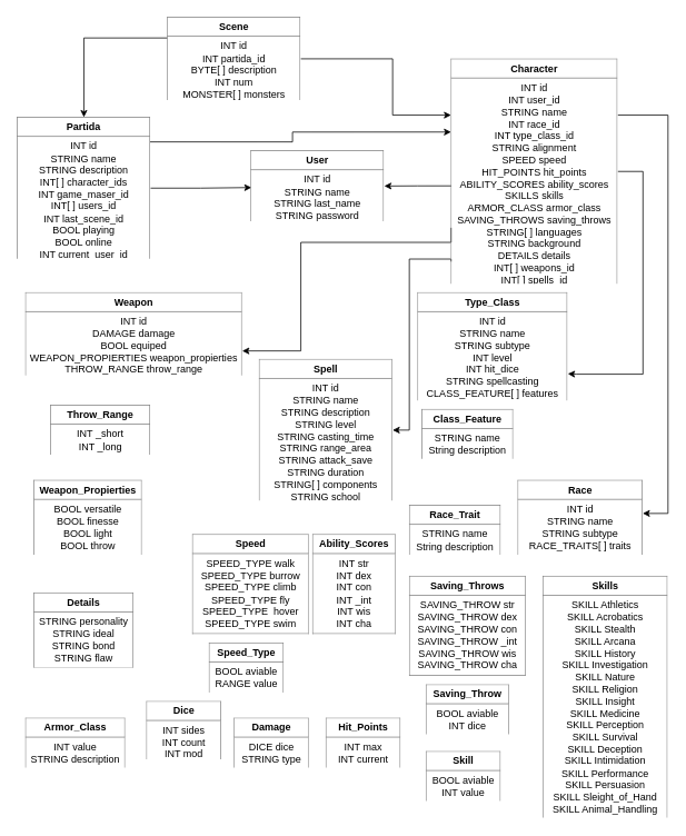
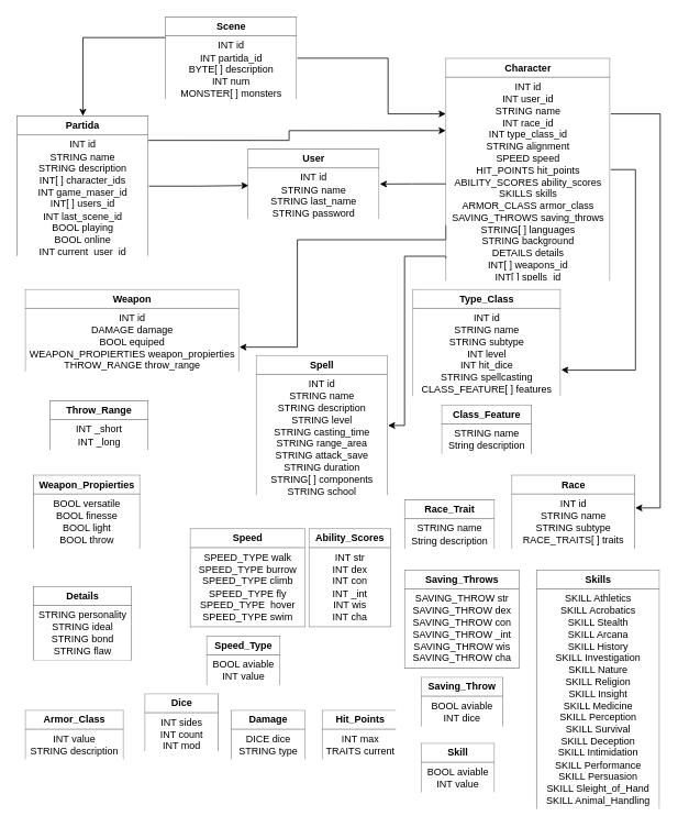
- <mxCell id="25" value="&lt;table border=&quot;1&quot; width=&quot;100%&quot; height=&quot;100%&quot; cellpadding=&quot;4&quot; style=&quot;width:100%;height:100%;border-collapse:collapse;&quot;&gt;&lt;tbody&gt;&lt;tr&gt;&lt;th align=&quot;center&quot;&gt;Class_Feature&lt;br&gt;&lt;/th&gt;&lt;/tr&gt;&lt;tr&gt;&lt;td align=&quot;center&quot;&gt;STRING name&lt;br&gt;String description&lt;/td&gt;&lt;/tr&gt;&lt;/tbody&gt;&lt;/table&gt;" style="text;html=1;strokeColor=none;fillColor=none;overflow=fill;" vertex="1" parent="1"><mxGeometry x="505" y="490" width="110" height="60" as="geometry" /></mxCell>
+ <mxCell id="25" value="&lt;table border=&quot;1&quot; width=&quot;100%&quot; height=&quot;100%&quot; cellpadding=&quot;4&quot; style=&quot;width:100%;height:100%;border-collapse:collapse;&quot;&gt;&lt;tbody&gt;&lt;tr&gt;&lt;th align=&quot;center&quot;&gt;Class_Feature&lt;br&gt;&lt;/th&gt;&lt;/tr&gt;&lt;tr&gt;&lt;td align=&quot;center&quot;&gt;STRING name&lt;br&gt;String description&lt;/td&gt;&lt;/tr&gt;&lt;/tbody&gt;&lt;/table&gt;" style="text;html=1;strokeColor=none;fillColor=none;overflow=fill;" vertex="1" parent="1"><mxGeometry x="535" y="490" width="110" height="60" as="geometry" /></mxCell>
- <mxCell id="27" value="&lt;table border=&quot;1&quot; width=&quot;100%&quot; height=&quot;100%&quot; cellpadding=&quot;4&quot; style=&quot;width:100%;height:100%;border-collapse:collapse;&quot;&gt;&lt;tbody&gt;&lt;tr&gt;&lt;th align=&quot;center&quot;&gt;Speed_Type&lt;br&gt;&lt;/th&gt;&lt;/tr&gt;&lt;tr&gt;&lt;td align=&quot;center&quot;&gt;BOOL aviable&lt;br&gt;RANGE&amp;nbsp;value&lt;/td&gt;&lt;/tr&gt;&lt;/tbody&gt;&lt;/table&gt;" style="text;html=1;strokeColor=none;fillColor=none;overflow=fill;" vertex="1" parent="1"><mxGeometry x="250" y="770" width="90" height="60" as="geometry" /></mxCell>
+ <mxCell id="27" value="&lt;table border=&quot;1&quot; width=&quot;100%&quot; height=&quot;100%&quot; cellpadding=&quot;4&quot; style=&quot;width:100%;height:100%;border-collapse:collapse;&quot;&gt;&lt;tbody&gt;&lt;tr&gt;&lt;th align=&quot;center&quot;&gt;Speed_Type&lt;br&gt;&lt;/th&gt;&lt;/tr&gt;&lt;tr&gt;&lt;td align=&quot;center&quot;&gt;BOOL aviable&lt;br&gt;INT&amp;nbsp;value&lt;/td&gt;&lt;/tr&gt;&lt;/tbody&gt;&lt;/table&gt;" style="text;html=1;strokeColor=none;fillColor=none;overflow=fill;" vertex="1" parent="1"><mxGeometry x="250" y="770" width="90" height="60" as="geometry" /></mxCell>
- <mxCell id="28" value="&lt;table border=&quot;1&quot; width=&quot;100%&quot; height=&quot;100%&quot; cellpadding=&quot;4&quot; style=&quot;width:100%;height:100%;border-collapse:collapse;&quot;&gt;&lt;tbody&gt;&lt;tr&gt;&lt;th align=&quot;center&quot;&gt;Hit_Points&lt;br&gt;&lt;/th&gt;&lt;/tr&gt;&lt;tr&gt;&lt;td align=&quot;center&quot;&gt;INT max&lt;br&gt;INT&amp;nbsp;current&lt;/td&gt;&lt;/tr&gt;&lt;/tbody&gt;&lt;/table&gt;" style="text;html=1;strokeColor=none;fillColor=none;overflow=fill;" vertex="1" parent="1"><mxGeometry x="390" y="860" width="90" height="60" as="geometry" /></mxCell>
+ <mxCell id="28" value="&lt;table border=&quot;1&quot; width=&quot;100%&quot; height=&quot;100%&quot; cellpadding=&quot;4&quot; style=&quot;width:100%;height:100%;border-collapse:collapse;&quot;&gt;&lt;tbody&gt;&lt;tr&gt;&lt;th align=&quot;center&quot;&gt;Hit_Points&lt;br&gt;&lt;/th&gt;&lt;/tr&gt;&lt;tr&gt;&lt;td align=&quot;center&quot;&gt;INT max&lt;br&gt;TRAITS&amp;nbsp;current&lt;/td&gt;&lt;/tr&gt;&lt;/tbody&gt;&lt;/table&gt;" style="text;html=1;strokeColor=none;fillColor=none;overflow=fill;" vertex="1" parent="1"><mxGeometry x="390" y="860" width="90" height="60" as="geometry" /></mxCell>
